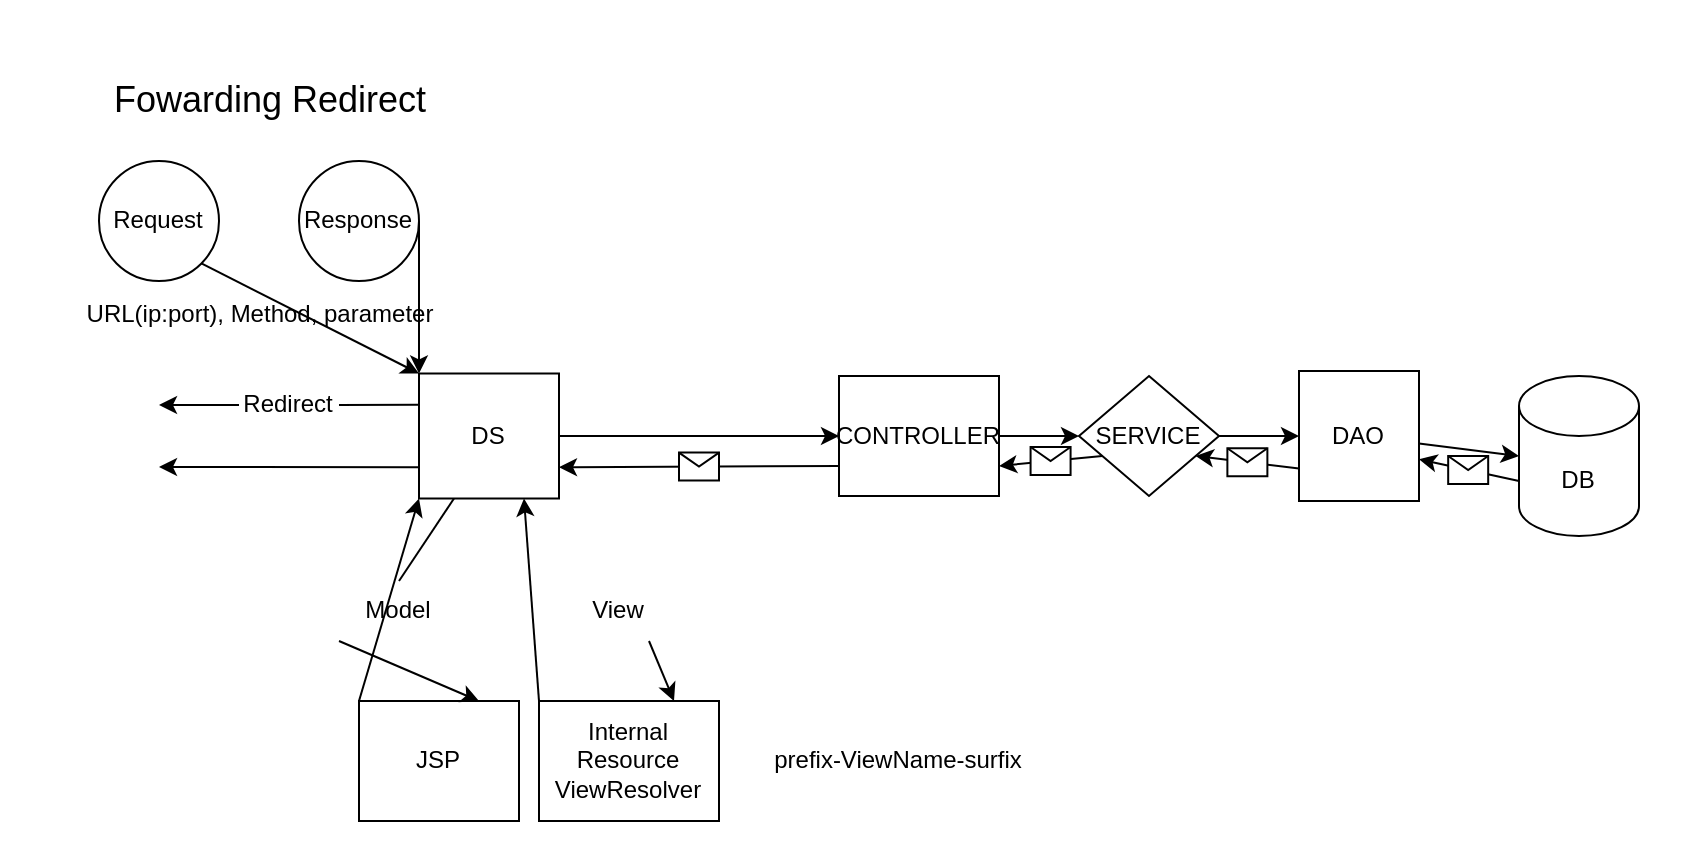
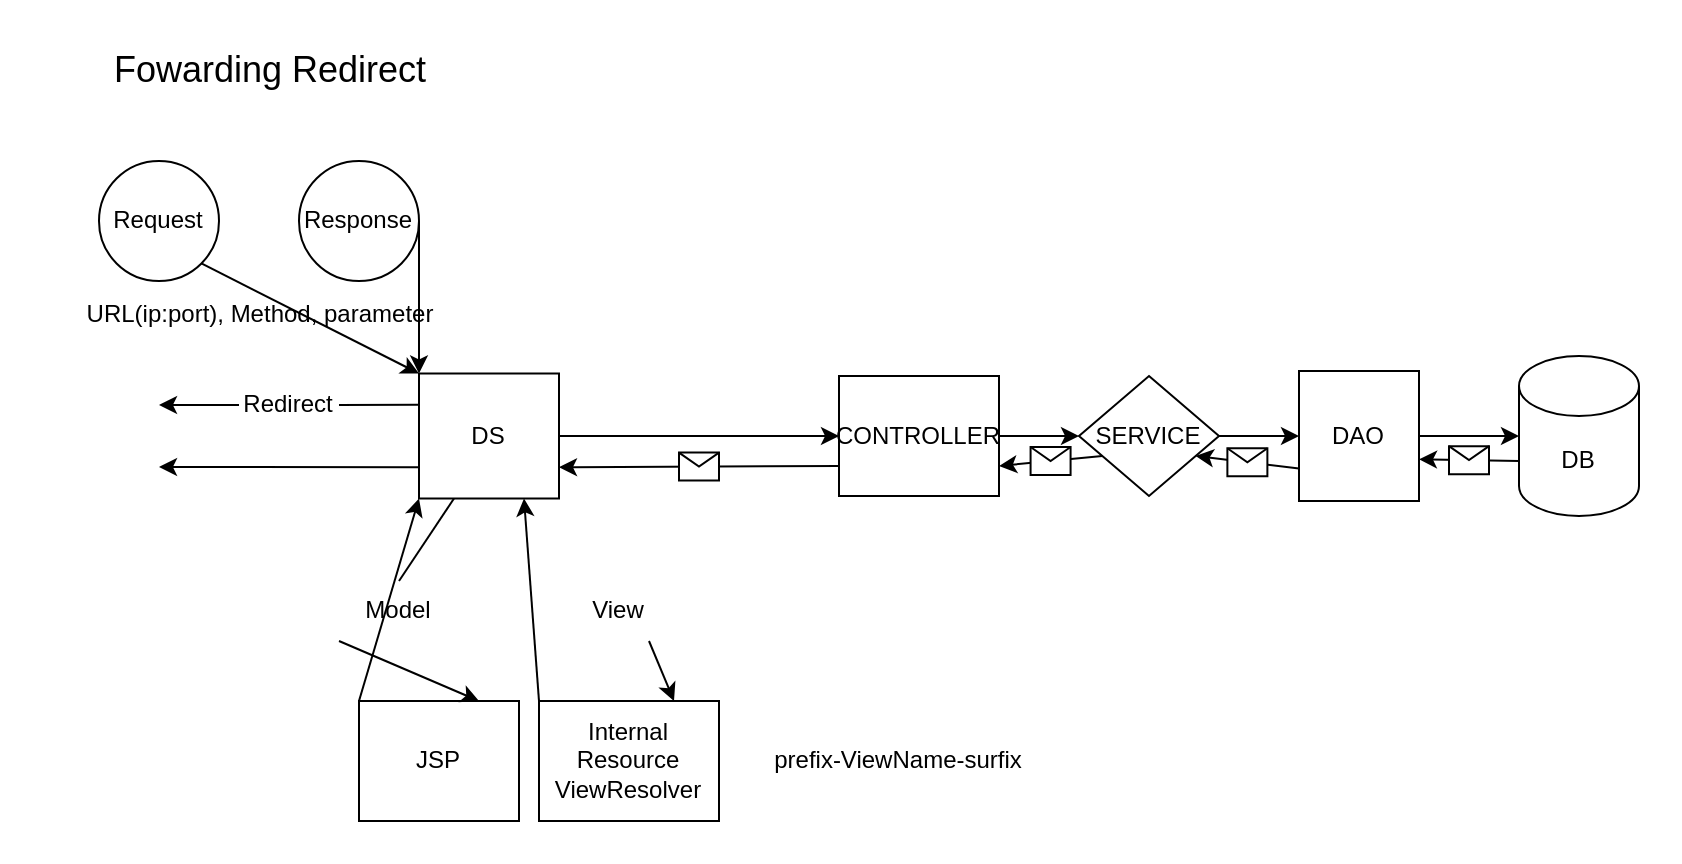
- <mxCell id="33" value="&lt;font style=&quot;font-size: 18px;&quot;&gt;Fowarding Redirect&lt;/font&gt;" style="text;html=1;strokeColor=none;fillColor=none;align=center;verticalAlign=middle;whiteSpace=wrap;rounded=0;" parent="1" vertex="1"><mxGeometry x="50" y="35" width="170" height="30" as="geometry" /></mxCell>
+ <mxCell id="33" value="&lt;font style=&quot;font-size: 18px;&quot;&gt;Fowarding Redirect&lt;/font&gt;" style="text;html=1;strokeColor=none;fillColor=none;align=center;verticalAlign=middle;whiteSpace=wrap;rounded=0;" parent="1" vertex="1"><mxGeometry x="50" y="20" width="170" height="30" as="geometry" /></mxCell>
- <mxCell id="18" value="DB" style="shape=cylinder3;whiteSpace=wrap;html=1;boundedLbl=1;backgroundOutline=1;size=15;" parent="1" vertex="1"><mxGeometry x="759" y="187.5" width="60" height="80" as="geometry" /></mxCell>
+ <mxCell id="18" value="DB" style="shape=cylinder3;whiteSpace=wrap;html=1;boundedLbl=1;backgroundOutline=1;size=15;" parent="1" vertex="1"><mxGeometry x="759" y="177.5" width="60" height="80" as="geometry" /></mxCell>
